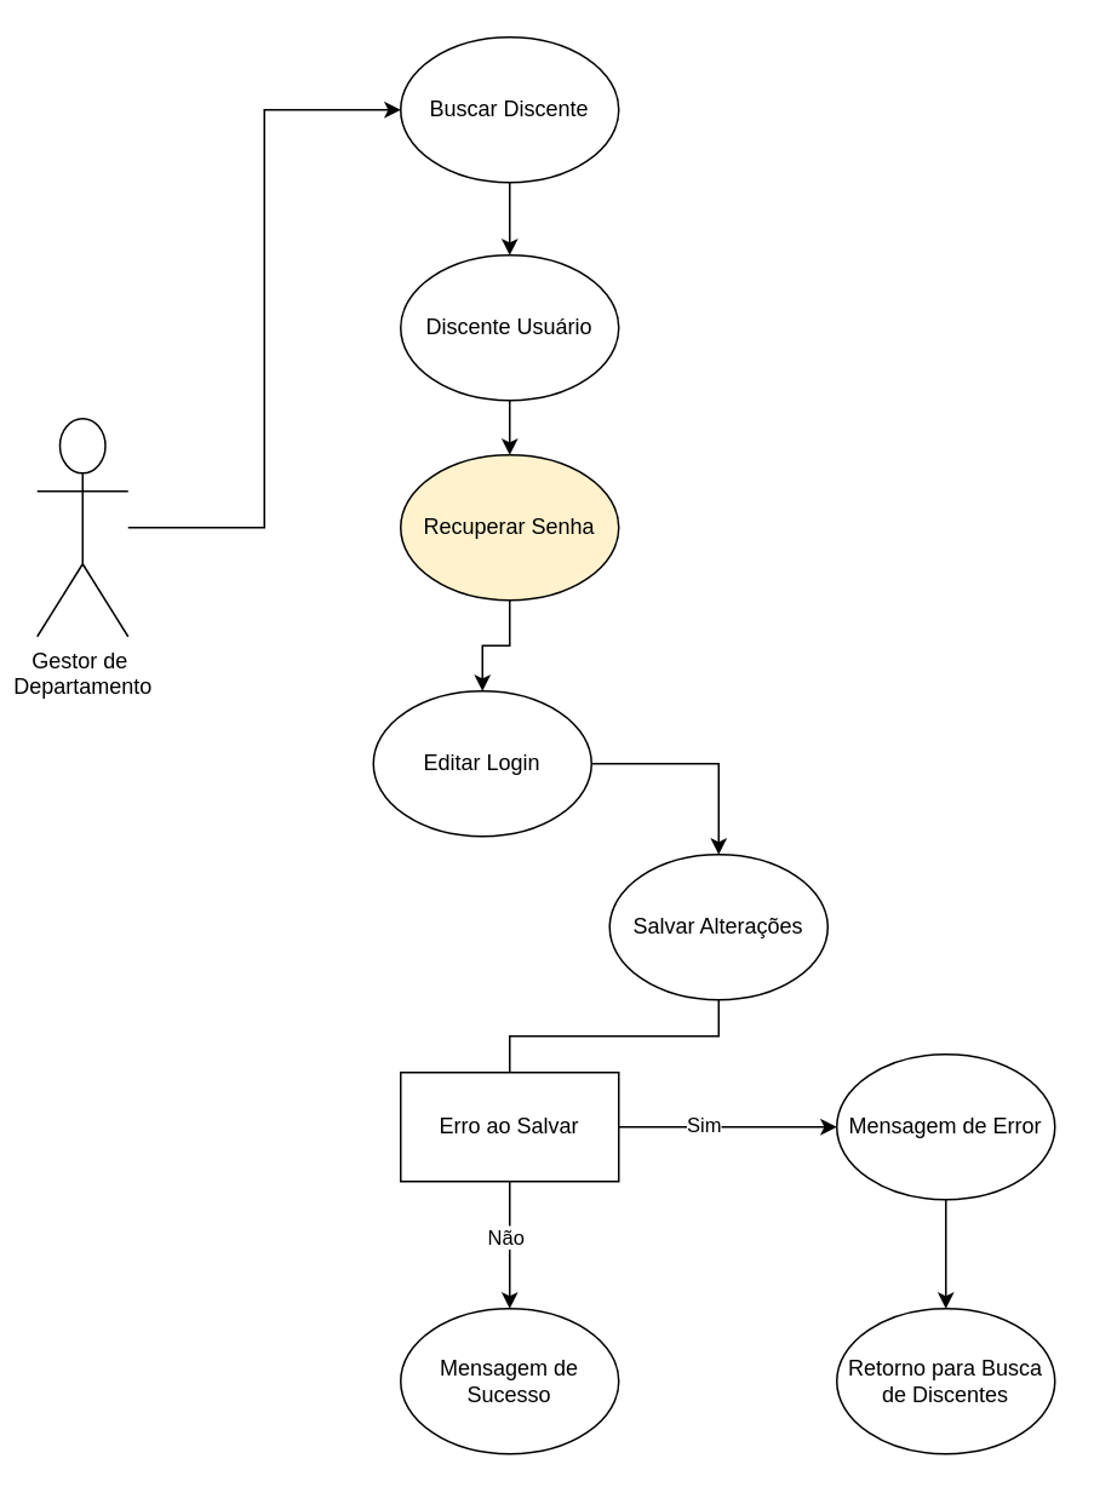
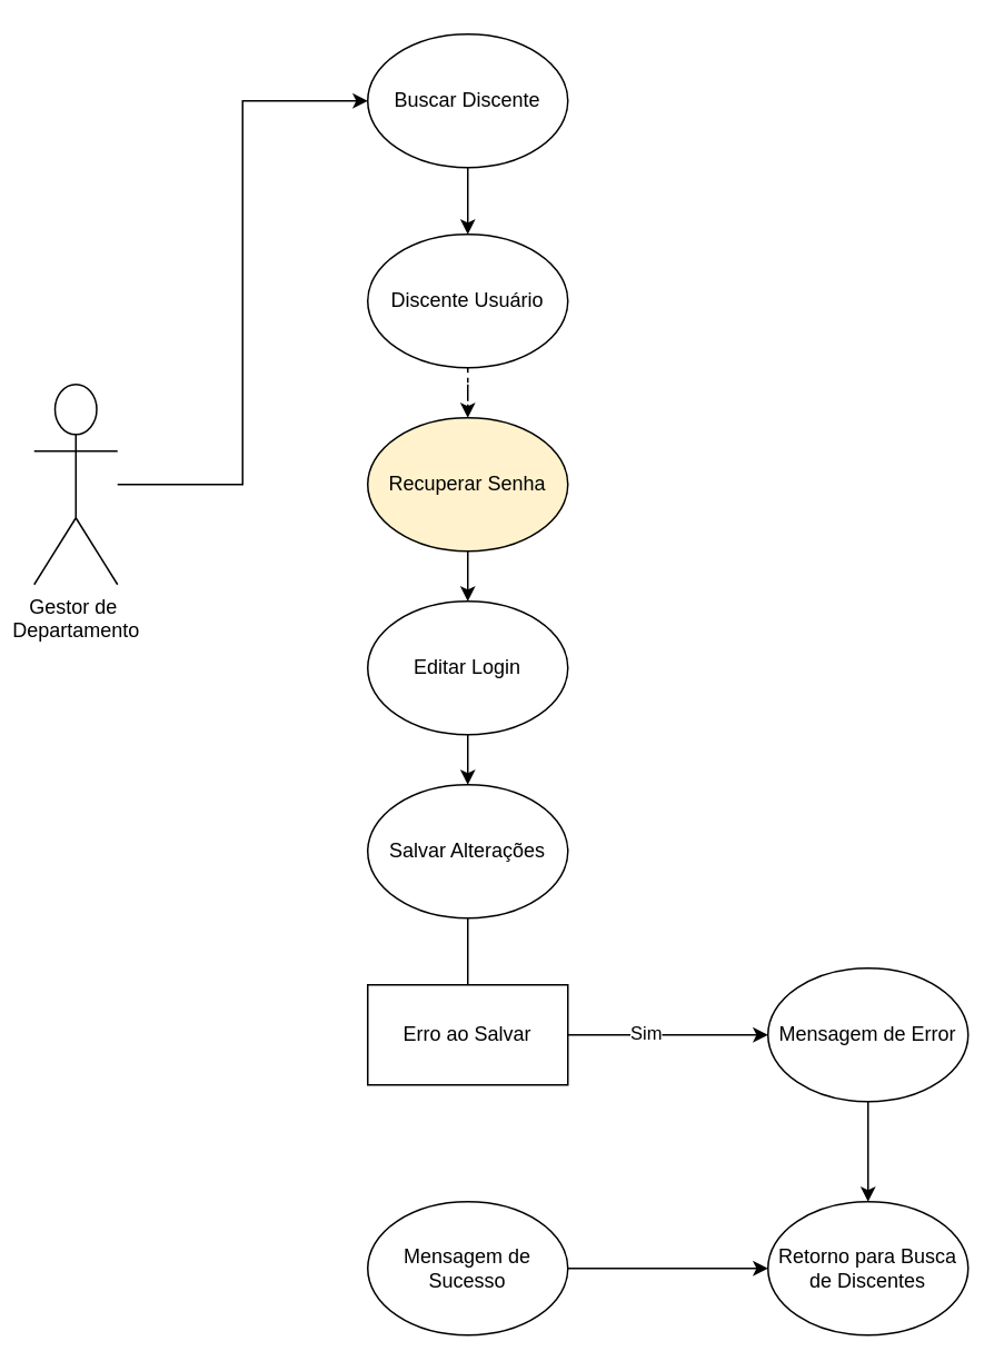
- <mxCell id="6" style="edgeStyle=orthogonalEdgeStyle;rounded=0;orthogonalLoop=1;jettySize=auto;html=1;entryX=0.5;entryY=0;entryDx=0;entryDy=0;" edge="1" parent="1" source="7" target="9"><mxGeometry relative="1" as="geometry" /></mxCell>
+ <mxCell id="6" style="edgeStyle=orthogonalEdgeStyle;rounded=0;orthogonalLoop=1;jettySize=auto;html=1;entryX=0.5;entryY=0;entryDx=0;entryDy=0;dashed=1;" edge="1" parent="1" source="7" target="9"><mxGeometry relative="1" as="geometry" /></mxCell>
- <mxCell id="11" value="Editar Login" style="ellipse;whiteSpace=wrap;html=1;" vertex="1" parent="1"><mxGeometry x="205" y="380" width="120" height="80" as="geometry" /></mxCell>
+ <mxCell id="11" value="Editar Login" style="ellipse;whiteSpace=wrap;html=1;" vertex="1" parent="1"><mxGeometry x="220" y="360" width="120" height="80" as="geometry" /></mxCell>
- <mxCell id="13" value="Salvar Alterações" style="ellipse;whiteSpace=wrap;html=1;" vertex="1" parent="1"><mxGeometry x="335" y="470" width="120" height="80" as="geometry" /></mxCell>
+ <mxCell id="13" value="Salvar Alterações" style="ellipse;whiteSpace=wrap;html=1;" vertex="1" parent="1"><mxGeometry x="220" y="470" width="120" height="80" as="geometry" /></mxCell>
- <mxCell id="16" style="edgeStyle=orthogonalEdgeStyle;rounded=0;orthogonalLoop=1;jettySize=auto;html=1;exitX=0.5;exitY=1;exitDx=0;exitDy=0;entryX=0.5;entryY=0;entryDx=0;entryDy=0;" edge="1" parent="1" source="18" target="22"><mxGeometry relative="1" as="geometry" /></mxCell>
- <mxCell id="17" value="Não" style="edgeLabel;html=1;align=center;verticalAlign=middle;resizable=0;points=[];" vertex="1" connectable="0" parent="16"><mxGeometry x="-0.116" y="-3" relative="1" as="geometry"><mxPoint y="-1" as="offset" /></mxGeometry></mxCell>
+ <mxCell id="21" style="edgeStyle=orthogonalEdgeStyle;rounded=0;orthogonalLoop=1;jettySize=auto;html=1;entryX=0;entryY=0.5;entryDx=0;entryDy=0;" edge="1" parent="1" source="22" target="23"><mxGeometry relative="1" as="geometry" /></mxCell>
